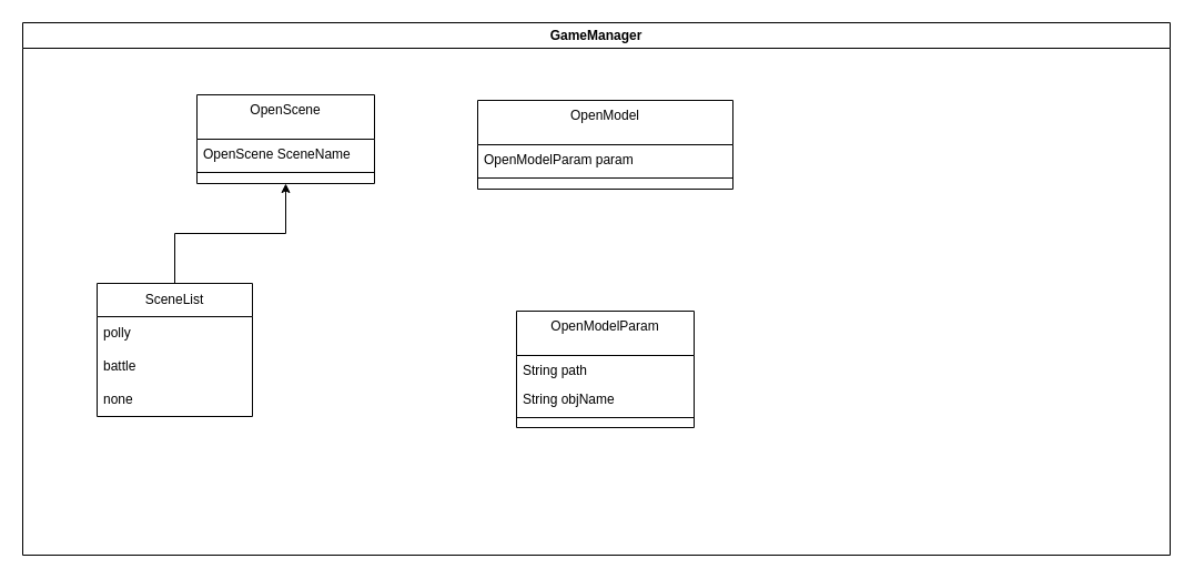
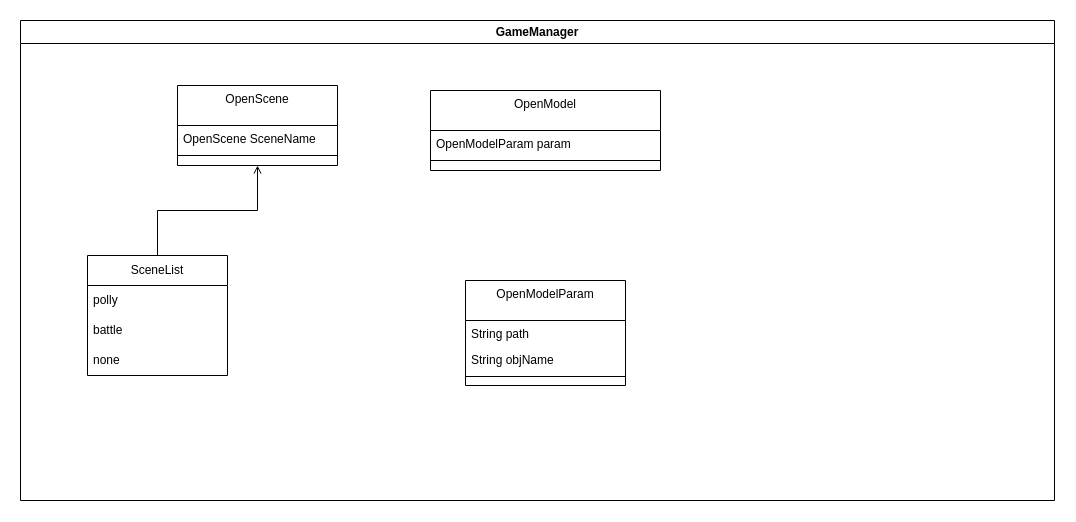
- <mxCell id="6" style="edgeStyle=orthogonalEdgeStyle;rounded=0;orthogonalLoop=1;jettySize=auto;html=1;entryX=0.5;entryY=1;entryDx=0;entryDy=0;" edge="1" parent="2" source="7" target="3"><mxGeometry relative="1" as="geometry" /></mxCell>
+ <mxCell id="6" style="edgeStyle=orthogonalEdgeStyle;rounded=0;orthogonalLoop=1;jettySize=auto;html=1;entryX=0.5;entryY=1;entryDx=0;entryDy=0;endArrow=open;" edge="1" parent="2" source="7" target="3"><mxGeometry relative="1" as="geometry" /></mxCell>
